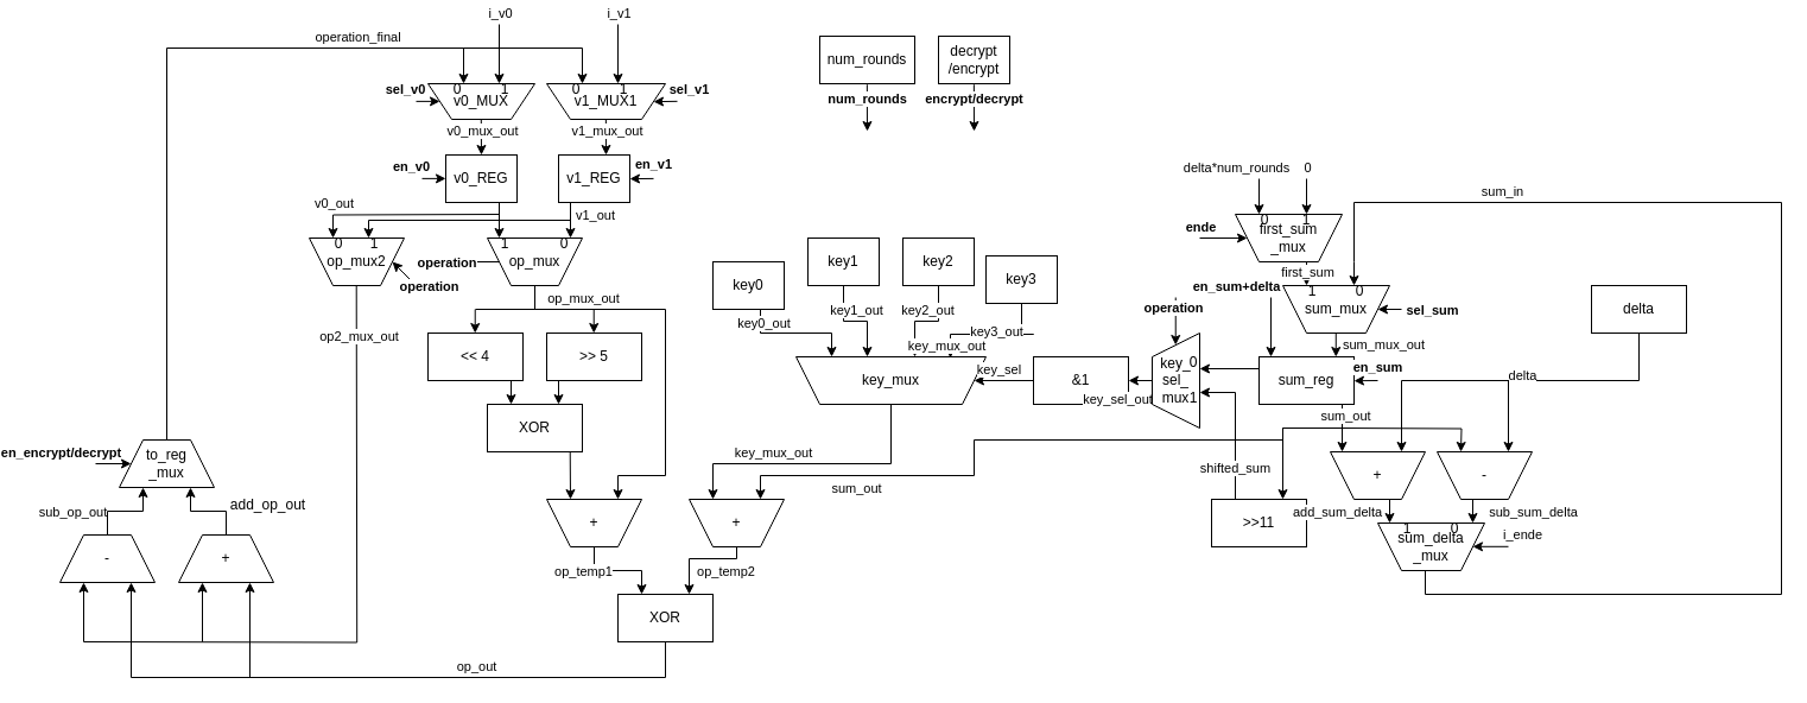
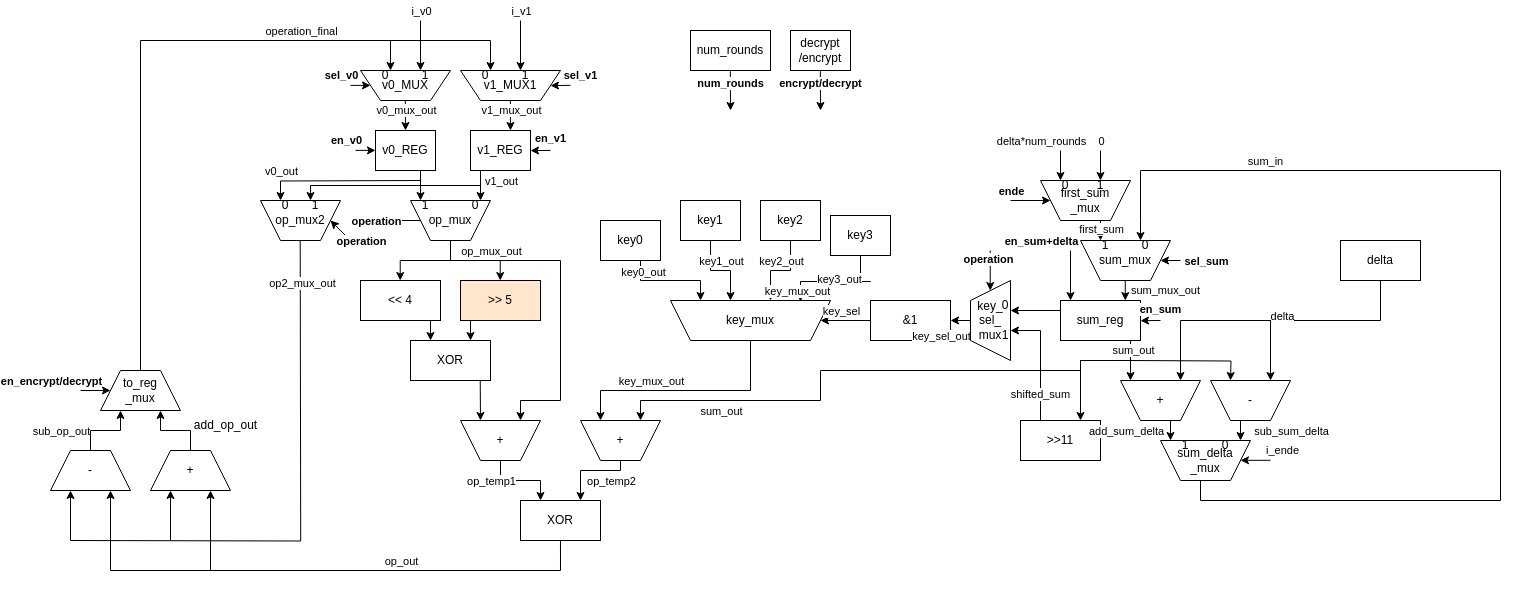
- <mxCell id="8" value="&amp;gt;&amp;gt; 5" style="rounded=0;whiteSpace=wrap;html=1;" parent="1" vertex="1"><mxGeometry x="430" y="280" width="80" height="40" as="geometry" /></mxCell>
+ <mxCell id="8" value="&amp;gt;&amp;gt; 5" style="rounded=0;whiteSpace=wrap;html=1;fillColor=#ffe6cc;" parent="1" vertex="1"><mxGeometry x="430" y="280" width="80" height="40" as="geometry" /></mxCell>
